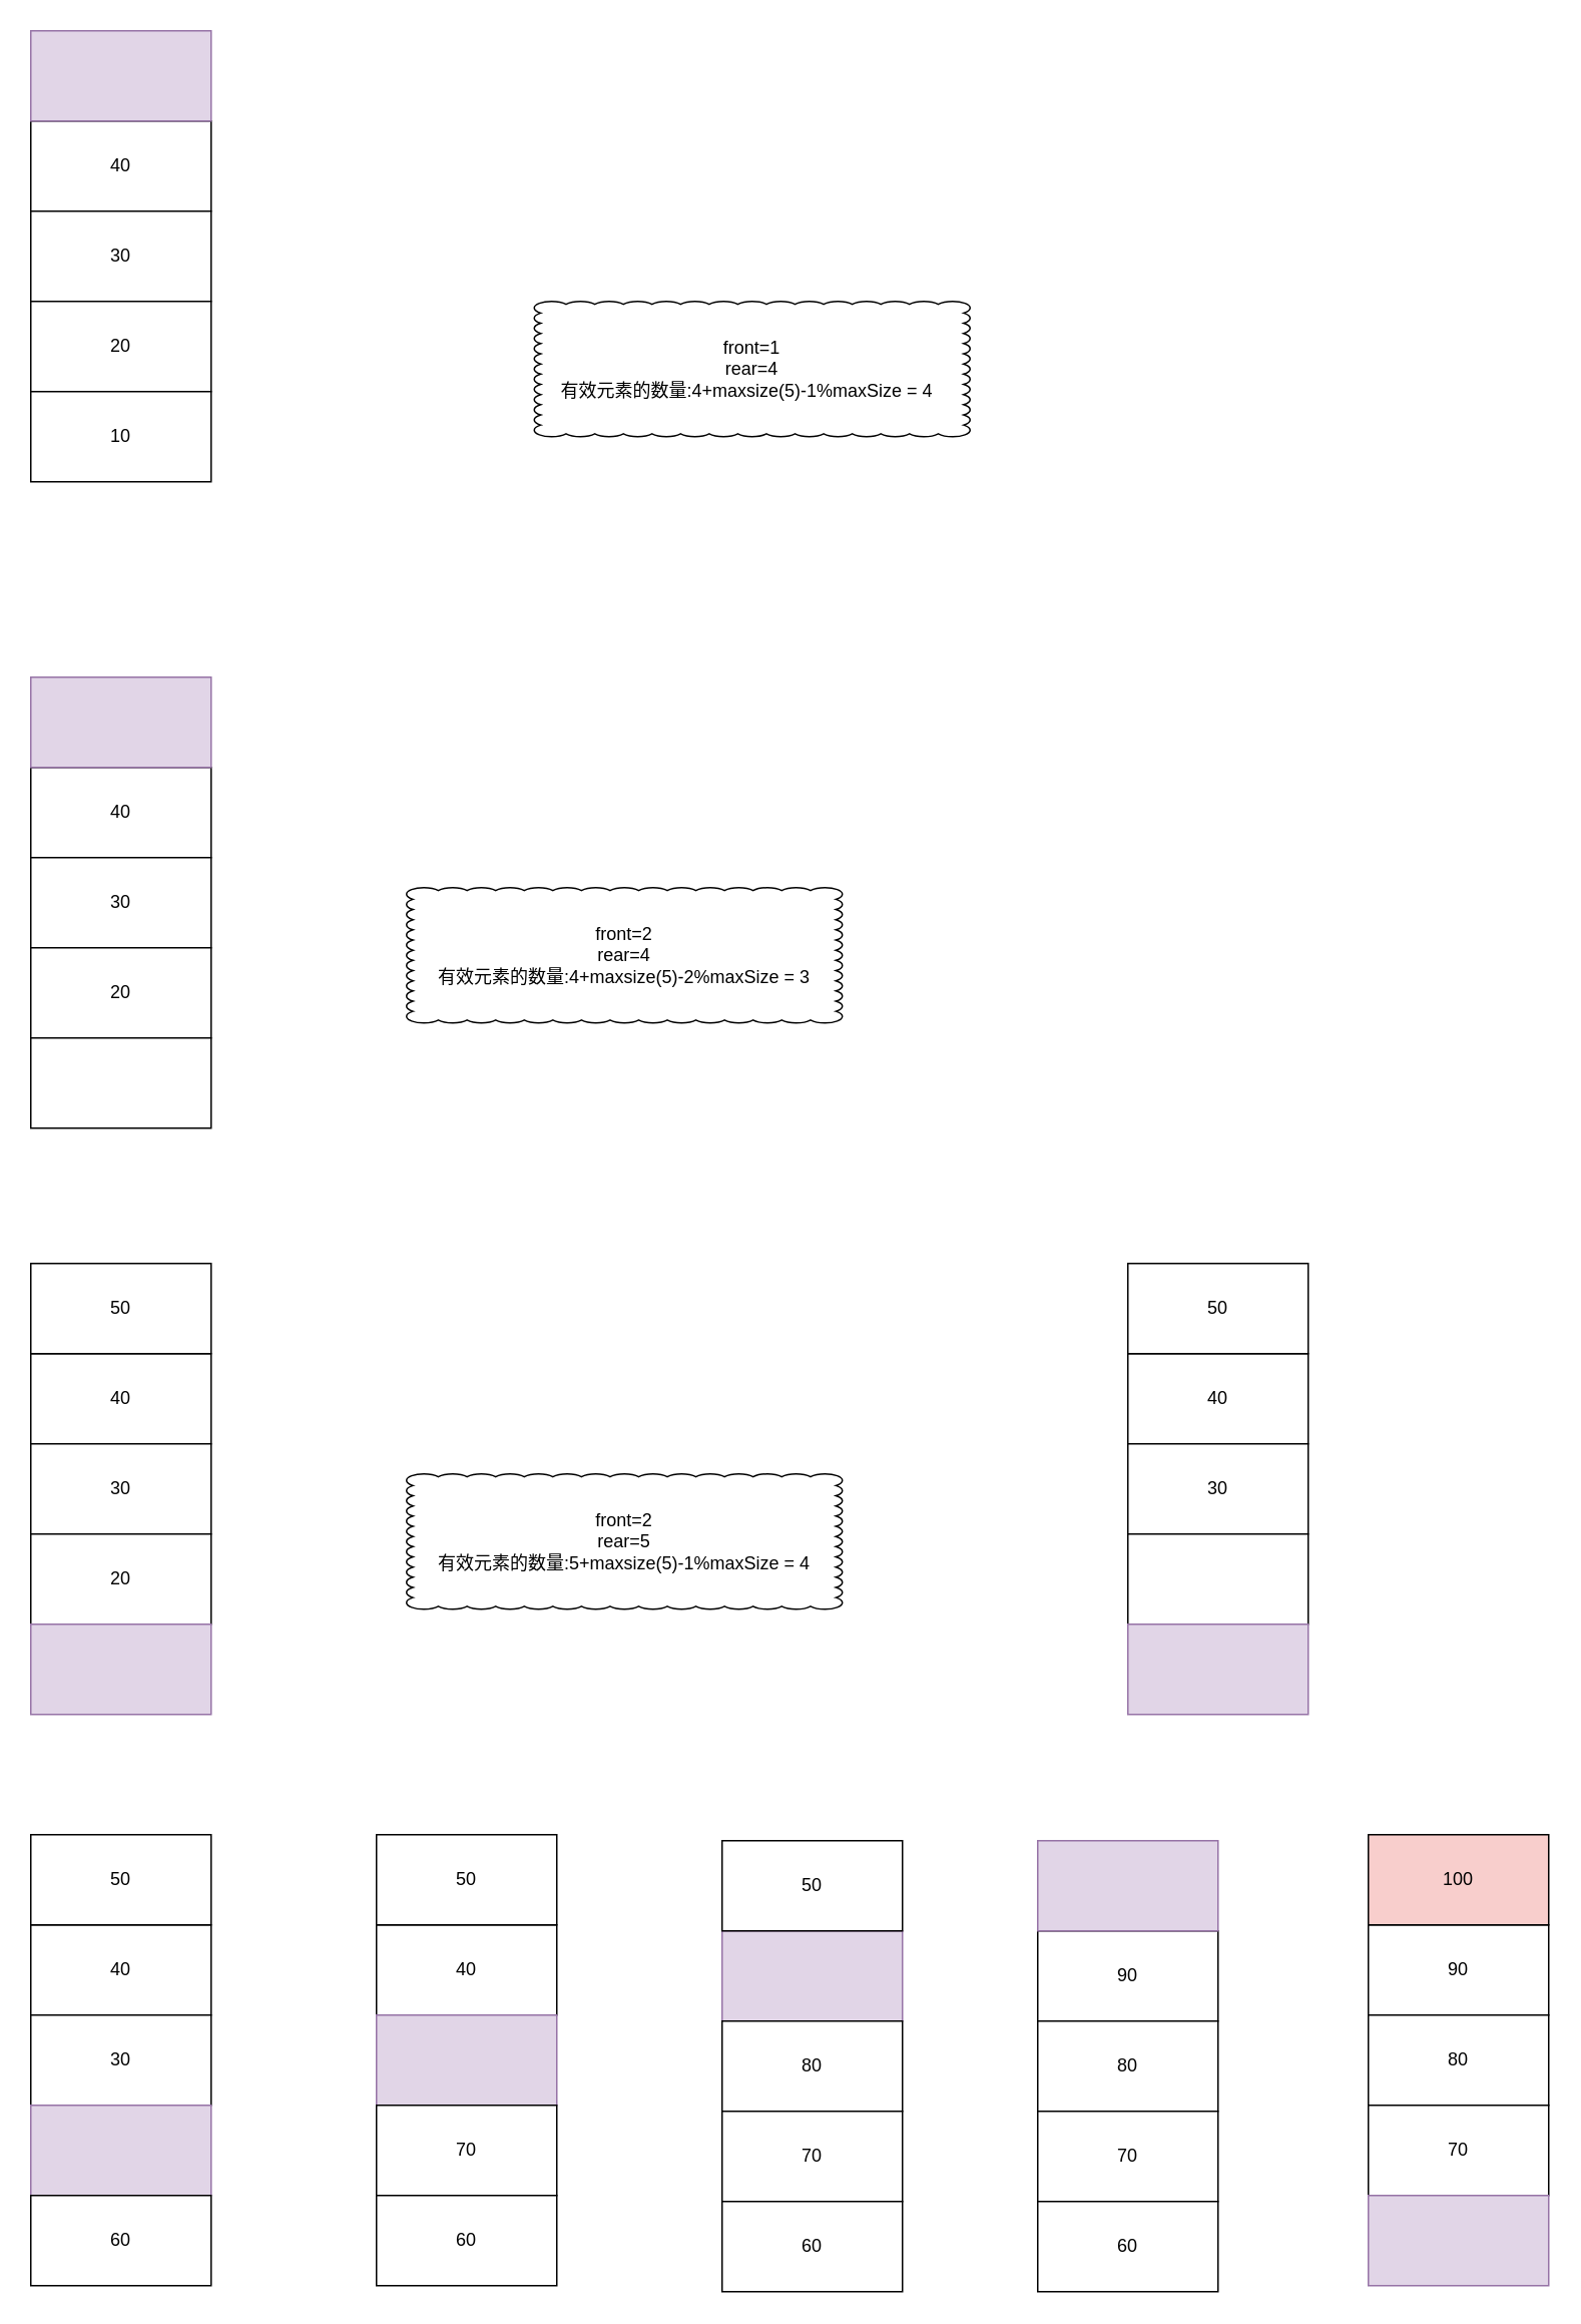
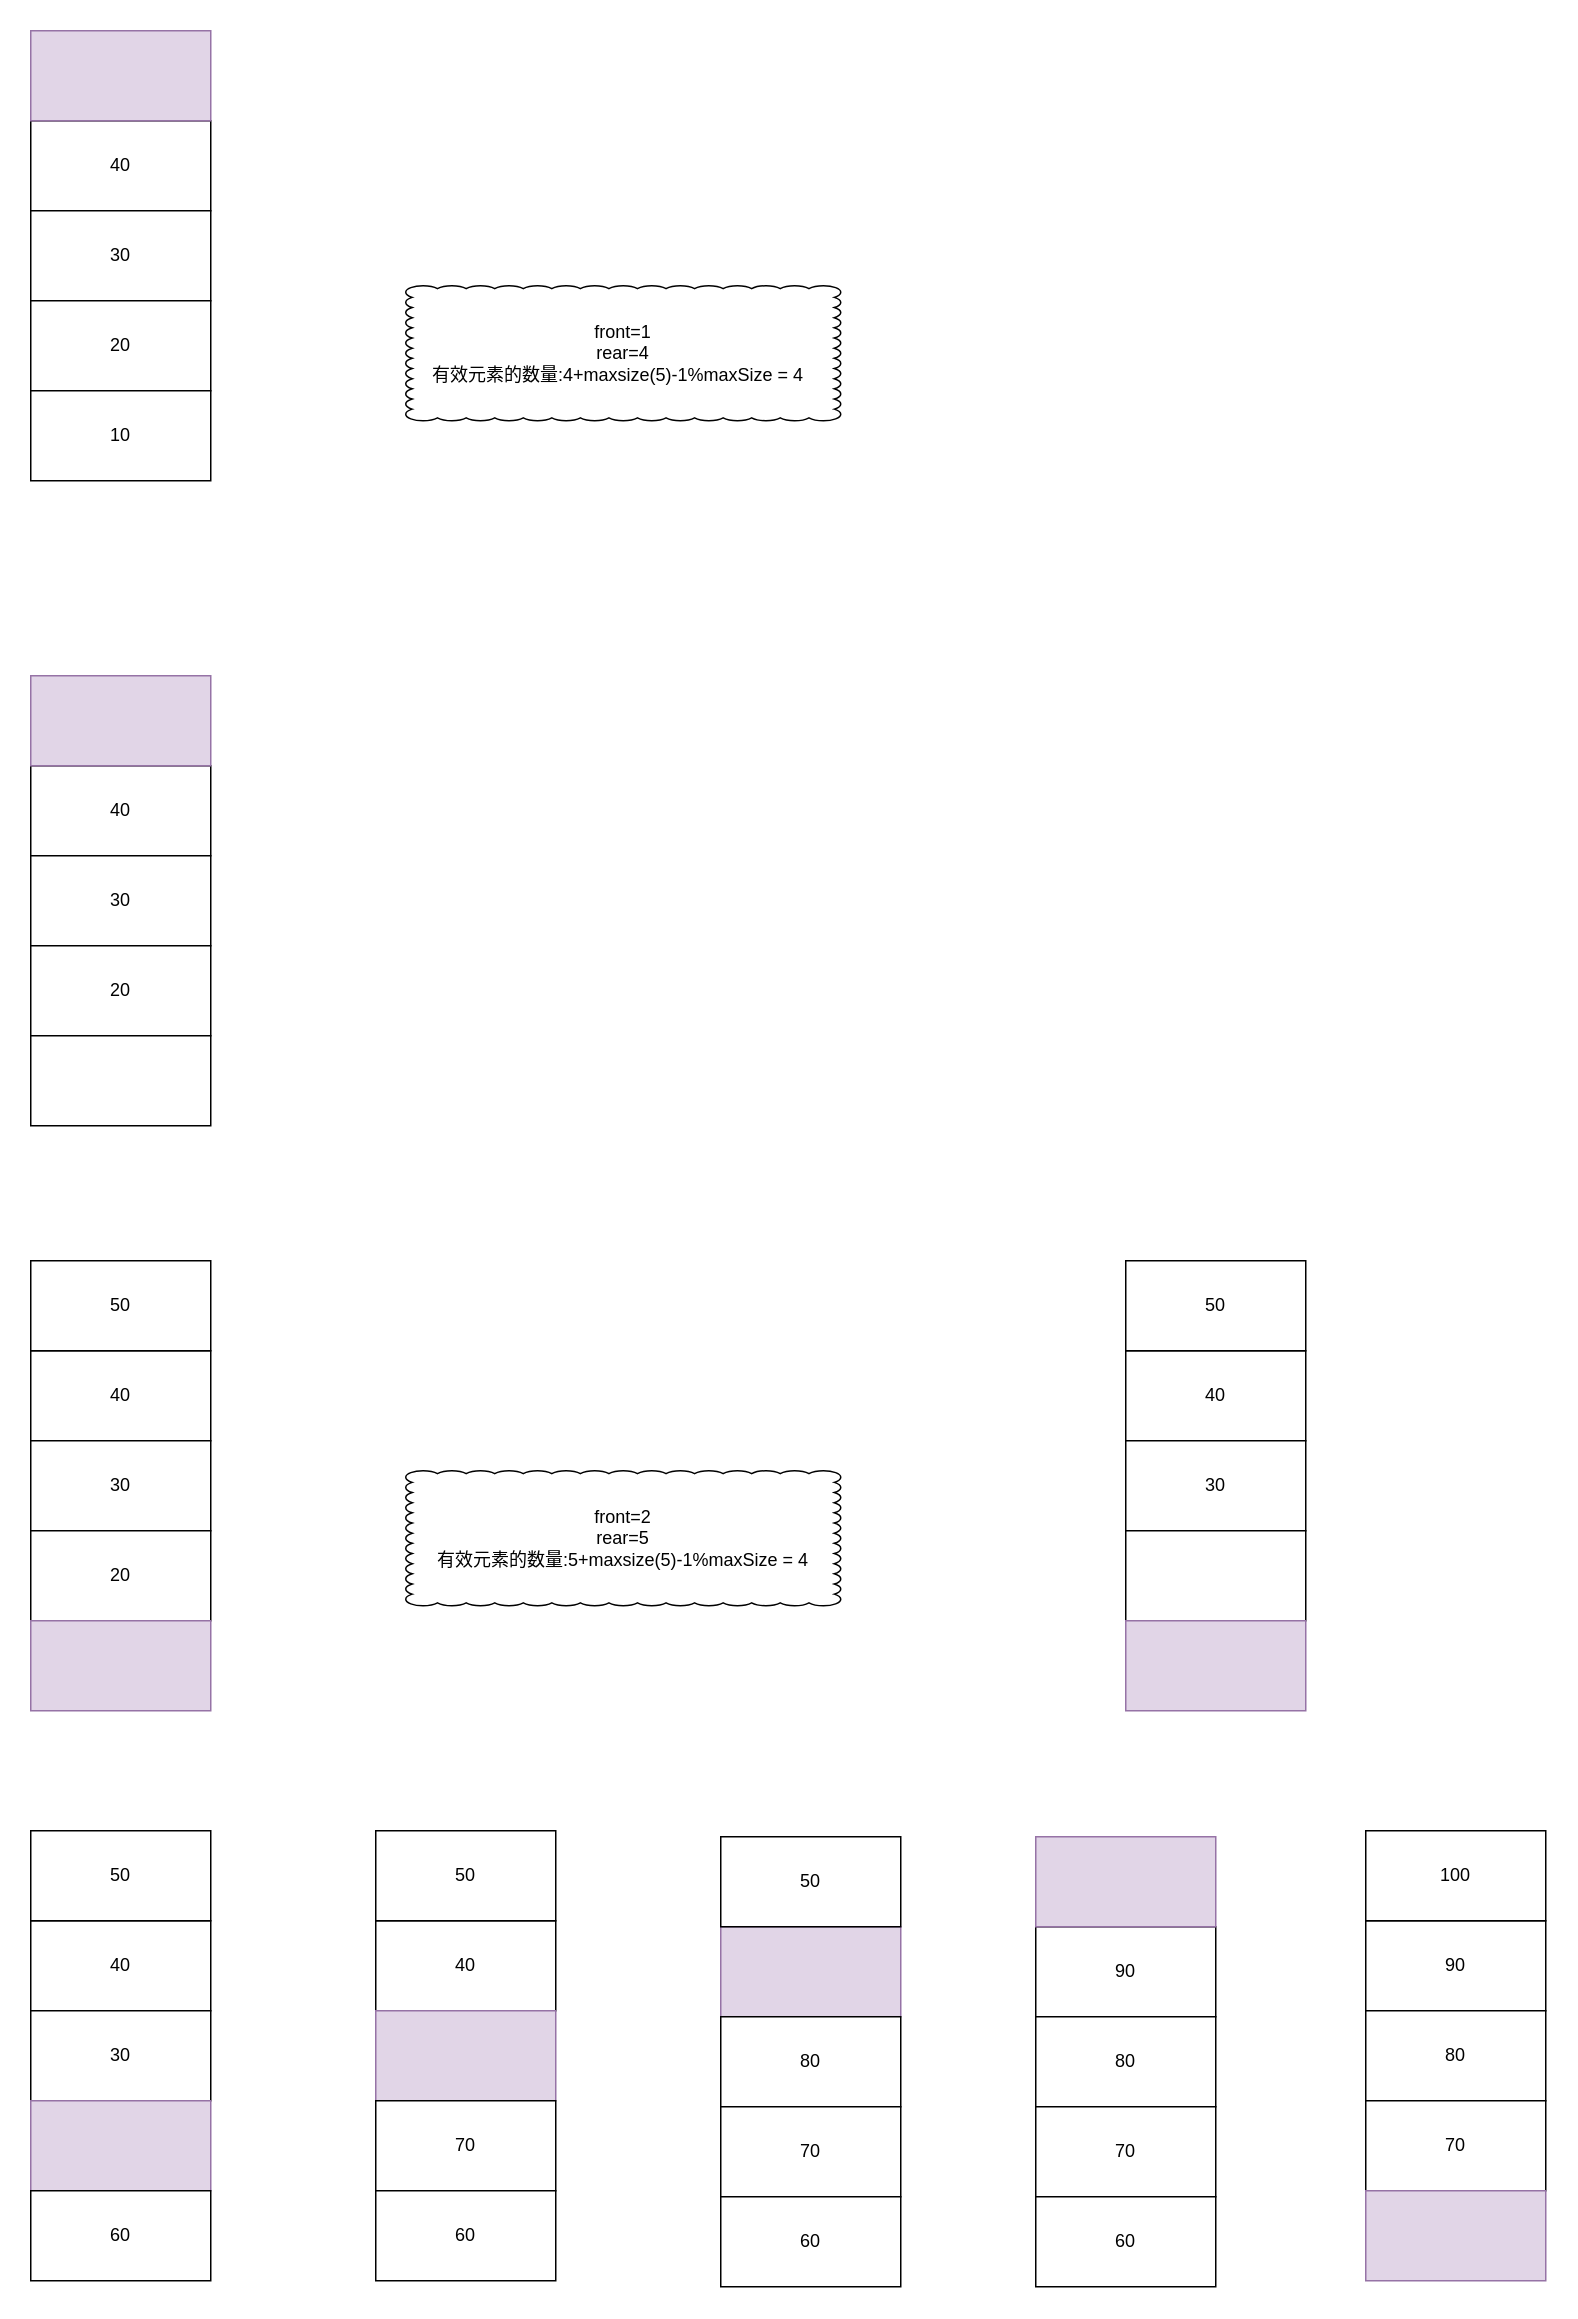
- <mxCell id="7" value="front=1&lt;br&gt;rear=4&lt;br&gt;有效元素的数量:4+maxsize(5)-1%maxSize = 4&amp;nbsp;&amp;nbsp;" style="whiteSpace=wrap;html=1;shape=mxgraph.basic.cloud_rect;fontColor=none;" vertex="1" parent="1"><mxGeometry x="355" y="200" width="290" height="90" as="geometry" /></mxCell>
+ <mxCell id="7" value="front=1&lt;br&gt;rear=4&lt;br&gt;有效元素的数量:4+maxsize(5)-1%maxSize = 4&amp;nbsp;&amp;nbsp;" style="whiteSpace=wrap;html=1;shape=mxgraph.basic.cloud_rect;fontColor=none;" vertex="1" parent="1"><mxGeometry x="270" y="190" width="290" height="90" as="geometry" /></mxCell>
- <mxCell id="13" value="front=2&lt;br&gt;rear=4&lt;br&gt;有效元素的数量:4+maxsize(5)-2%maxSize = 3" style="whiteSpace=wrap;html=1;shape=mxgraph.basic.cloud_rect;fontColor=none;" vertex="1" parent="1"><mxGeometry x="270" y="590" width="290" height="90" as="geometry" /></mxCell>
- <mxCell id="49" value="100" style="rounded=0;whiteSpace=wrap;html=1;fillColor=#f8cecc;" vertex="1" parent="1"><mxGeometry x="910" y="1220" width="120" height="60" as="geometry" /></mxCell>
+ <mxCell id="49" value="100" style="rounded=0;whiteSpace=wrap;html=1;" vertex="1" parent="1"><mxGeometry x="910" y="1220" width="120" height="60" as="geometry" /></mxCell>
